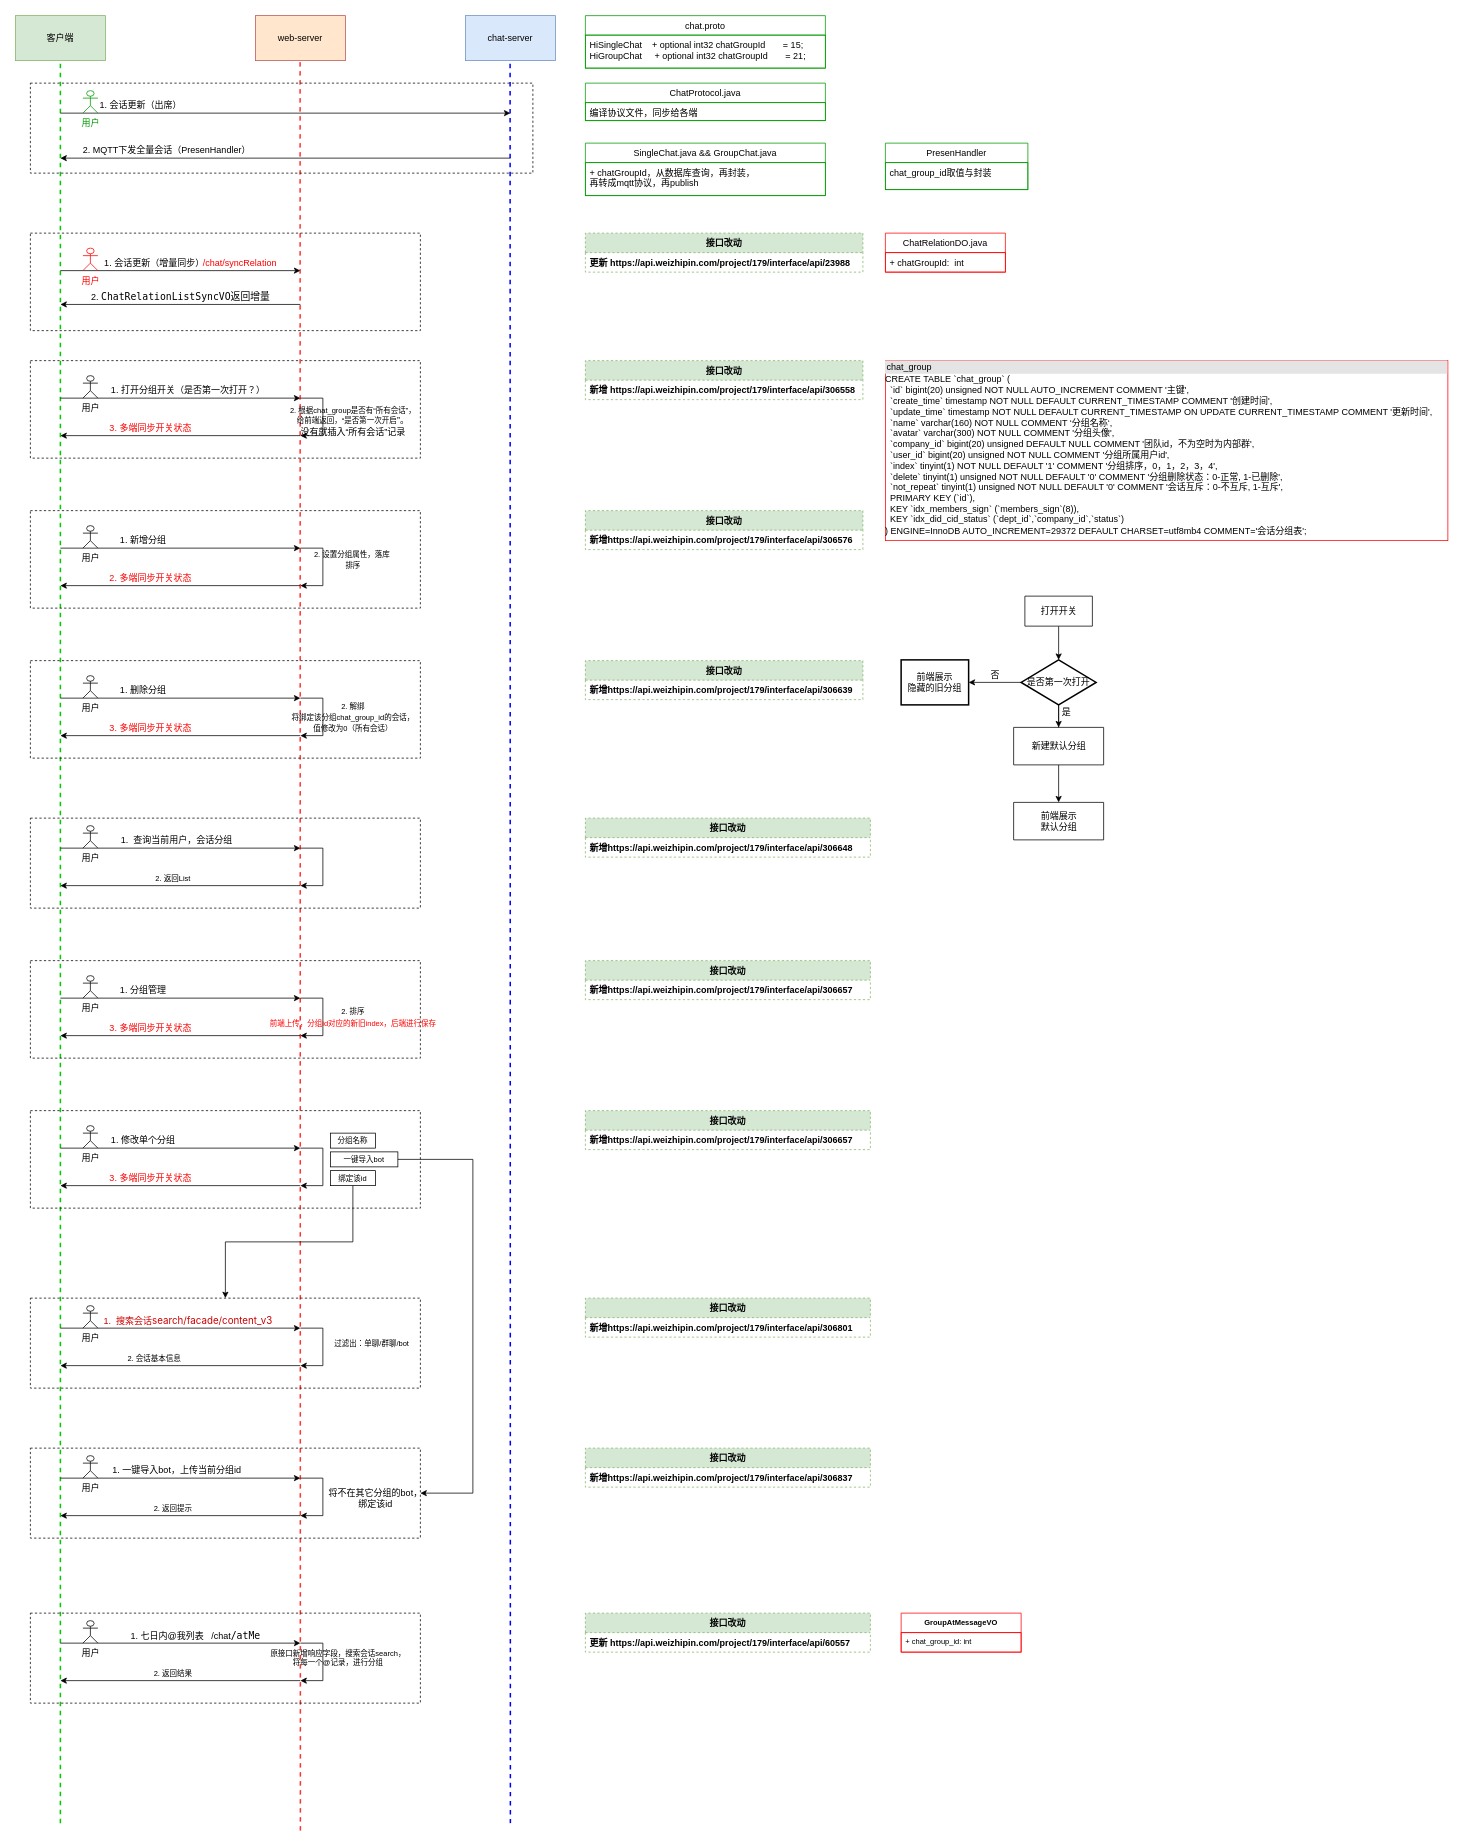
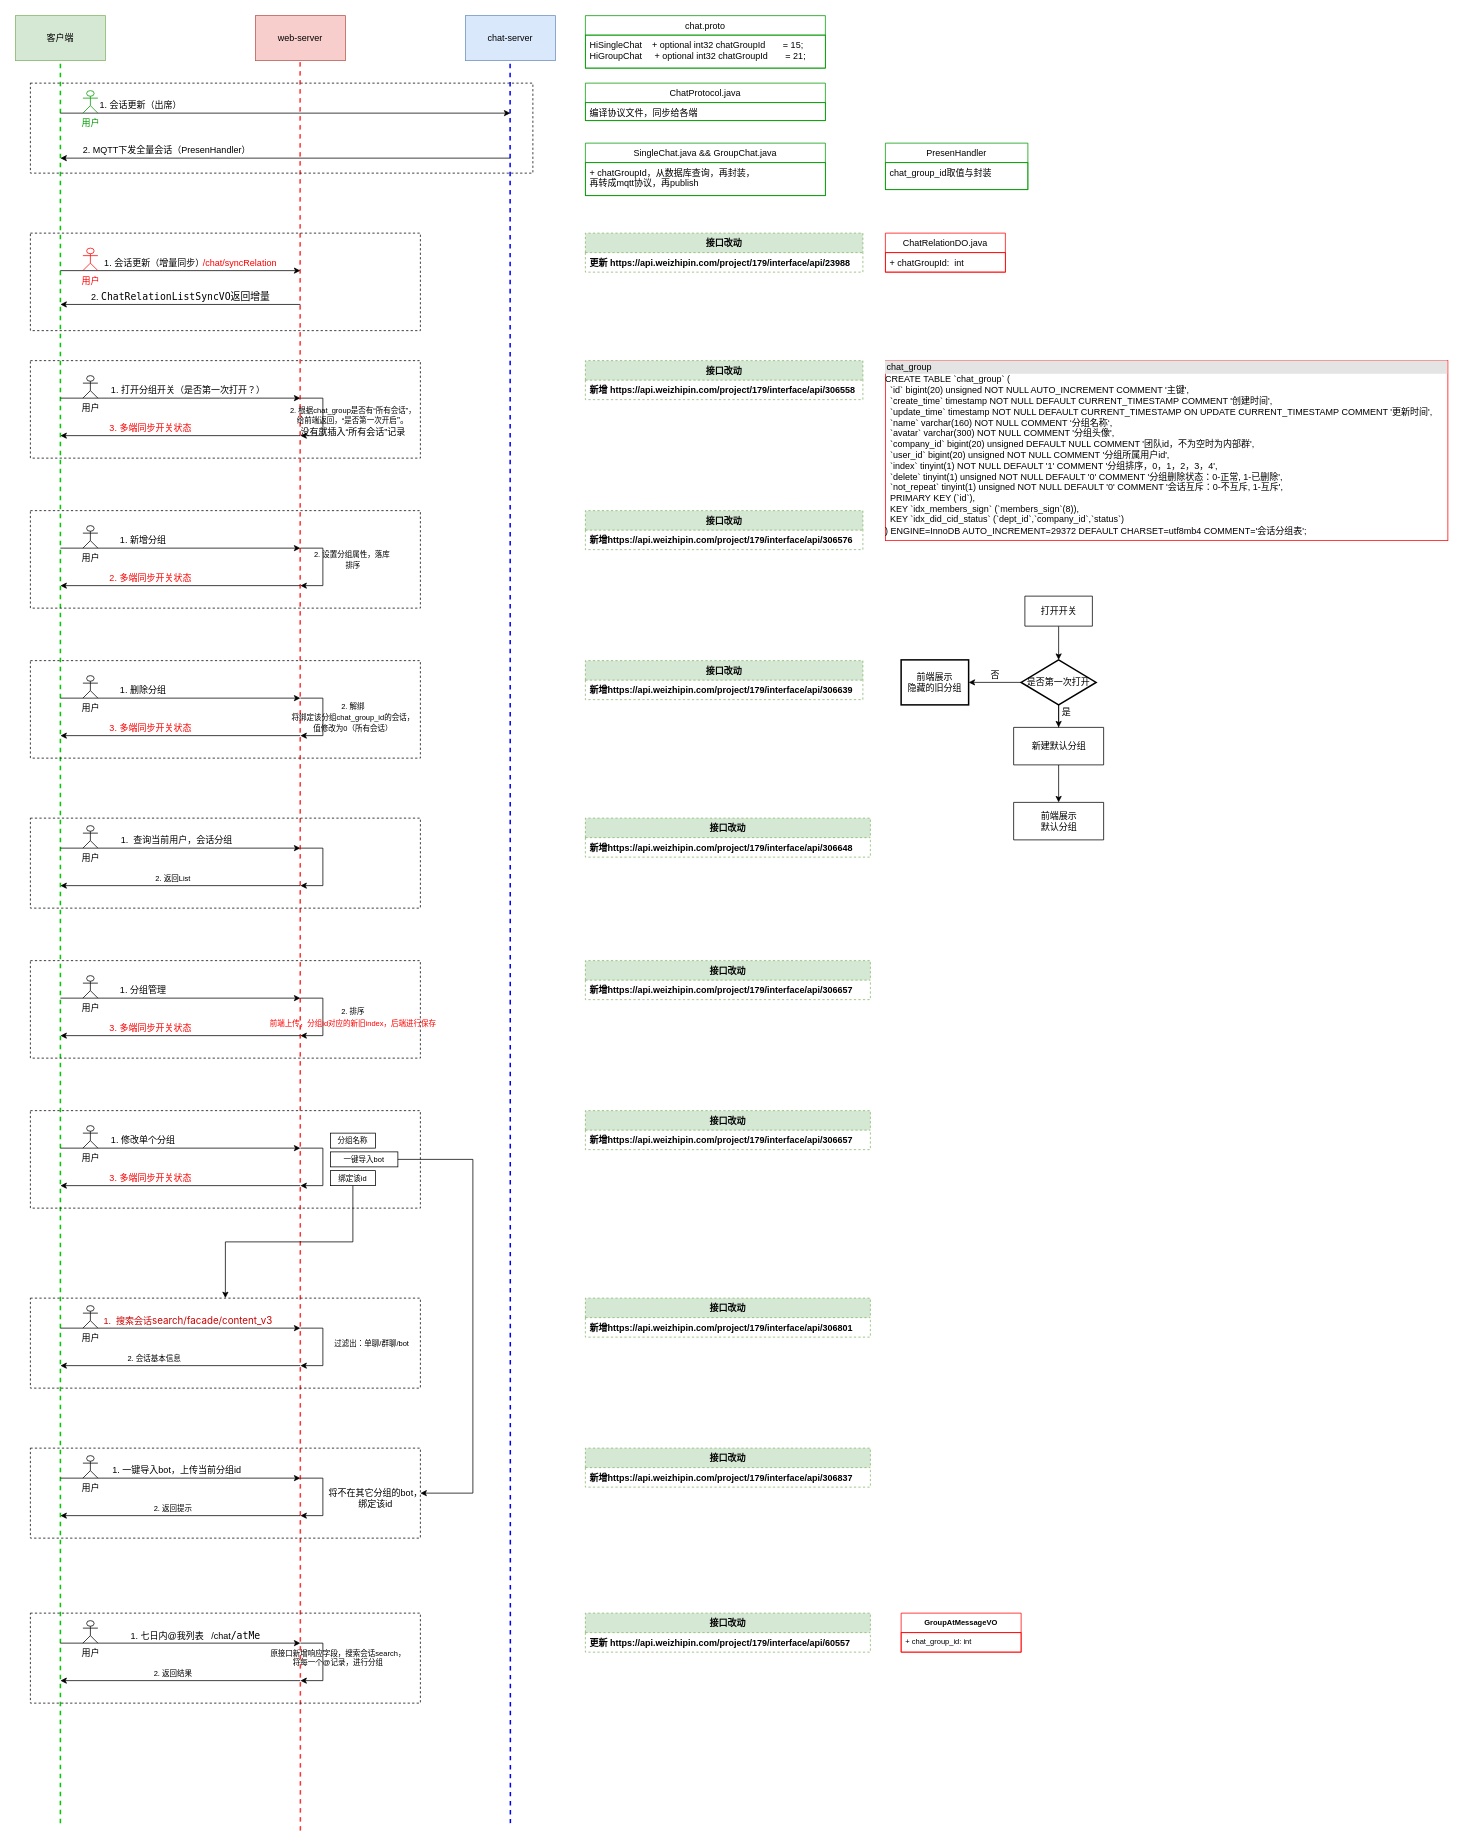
- <mxCell id="4" value="web-server" style="rounded=0;whiteSpace=wrap;html=1;fillColor=#ffe6cc;strokeColor=#b85450;" parent="1" vertex="1"><mxGeometry x="340" y="20" width="120" height="60" as="geometry" /></mxCell>
+ <mxCell id="4" value="web-server" style="rounded=0;whiteSpace=wrap;html=1;fillColor=#f8cecc;strokeColor=#b85450;" parent="1" vertex="1"><mxGeometry x="340" y="20" width="120" height="60" as="geometry" /></mxCell>
